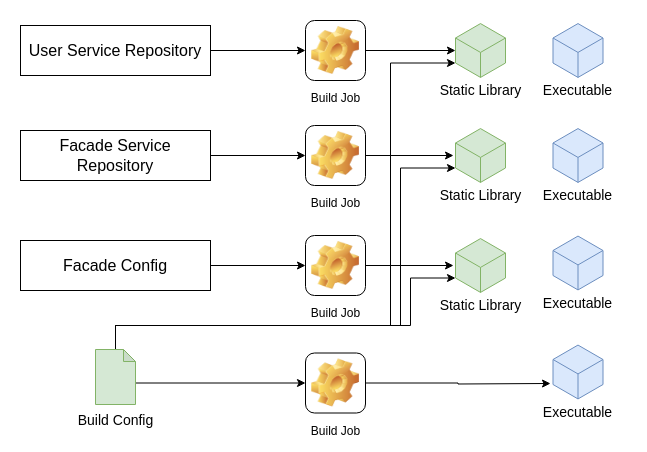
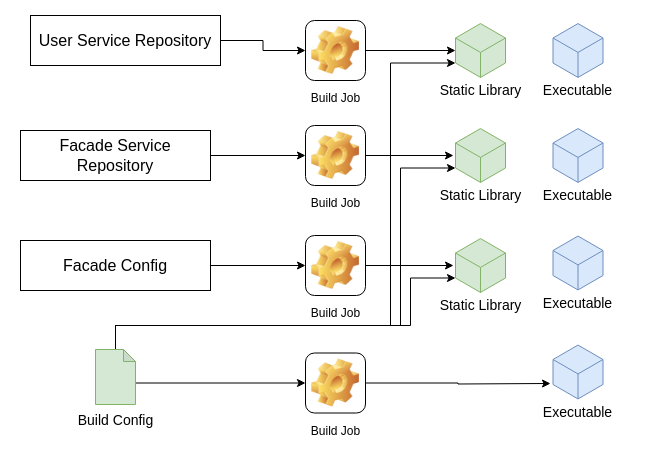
- <mxCell id="3" value="&lt;font style=&quot;font-size: 16px&quot;&gt;User Service Repository&lt;/font&gt;" style="rounded=0;whiteSpace=wrap;html=1;" vertex="1" parent="1"><mxGeometry x="20" y="25" width="190" height="50" as="geometry" /></mxCell>
+ <mxCell id="3" value="&lt;font style=&quot;font-size: 16px&quot;&gt;User Service Repository&lt;/font&gt;" style="rounded=0;whiteSpace=wrap;html=1;" vertex="1" parent="1"><mxGeometry x="30" y="15" width="190" height="50" as="geometry" /></mxCell>
